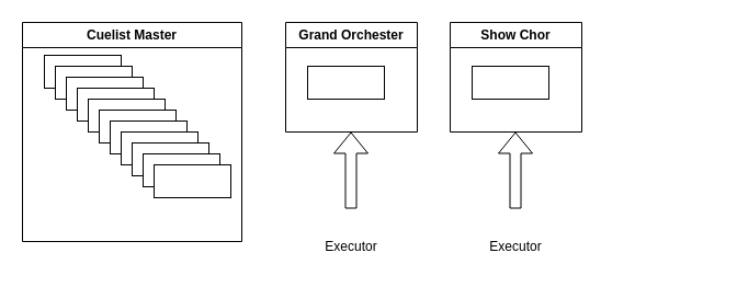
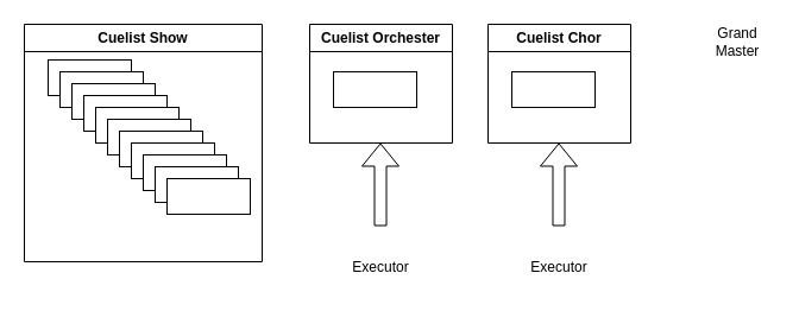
- <mxCell id="2" value="Cuelist Master" style="swimlane;whiteSpace=wrap;html=1;" vertex="1" parent="1"><mxGeometry x="20" y="20" width="200" height="200" as="geometry" /></mxCell>
+ <mxCell id="2" value="Cuelist Show" style="swimlane;whiteSpace=wrap;html=1;" vertex="1" parent="1"><mxGeometry x="20" y="20" width="200" height="200" as="geometry" /></mxCell>
- <mxCell id="14" value="Grand Orchester" style="swimlane;whiteSpace=wrap;html=1;" vertex="1" parent="1"><mxGeometry x="260" y="20" width="120" height="100" as="geometry"><mxRectangle x="310" y="80" width="140" height="30" as="alternateBounds" /></mxGeometry></mxCell>
+ <mxCell id="14" value="Cuelist Orchester" style="swimlane;whiteSpace=wrap;html=1;" vertex="1" parent="1"><mxGeometry x="260" y="20" width="120" height="100" as="geometry"><mxRectangle x="310" y="80" width="140" height="30" as="alternateBounds" /></mxGeometry></mxCell>
- <mxCell id="15" value="Show Chor" style="swimlane;whiteSpace=wrap;html=1;" vertex="1" parent="1"><mxGeometry x="410" y="20" width="120" height="100" as="geometry" /></mxCell>
+ <mxCell id="15" value="Cuelist Chor" style="swimlane;whiteSpace=wrap;html=1;" vertex="1" parent="1"><mxGeometry x="410" y="20" width="120" height="100" as="geometry" /></mxCell>
+ <mxCell id="22" value="Grand&lt;br&gt;Master" style="text;html=1;strokeColor=none;fillColor=none;align=center;verticalAlign=middle;whiteSpace=wrap;rounded=0;" vertex="1" parent="1"><mxGeometry x="590" y="20" width="60" height="30" as="geometry" /></mxCell>
